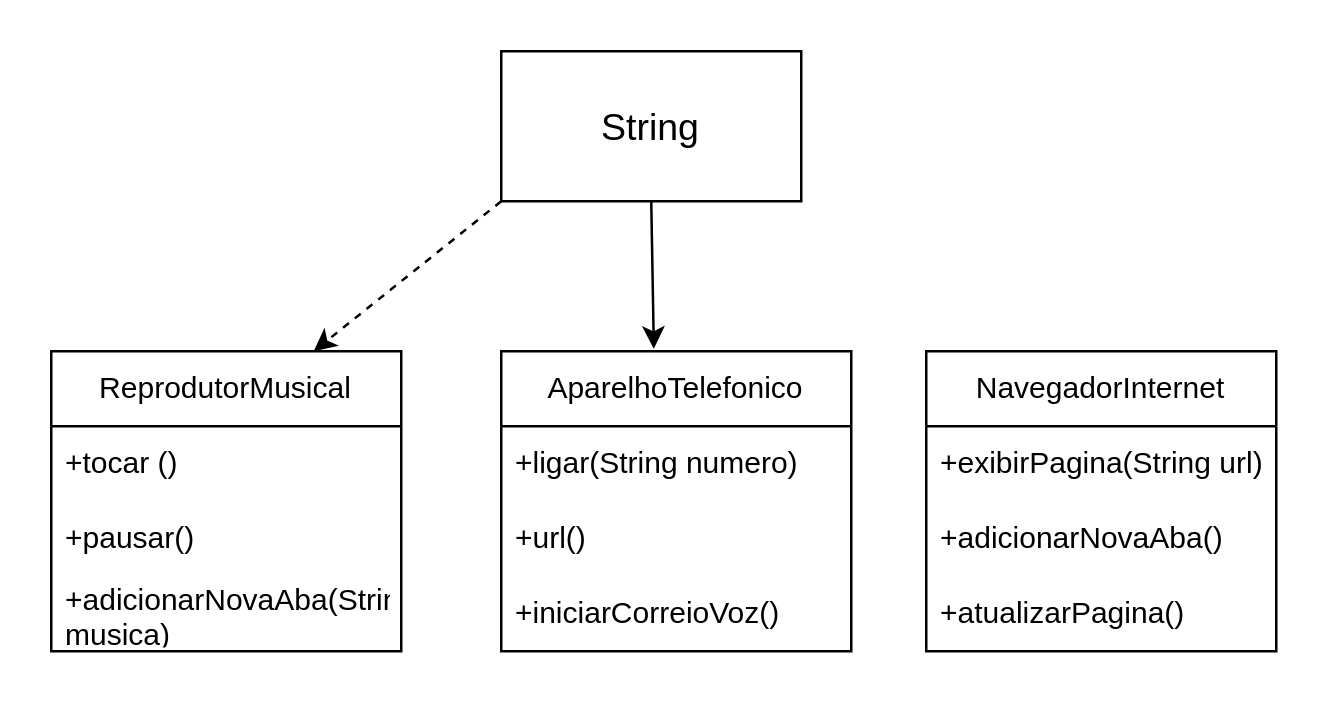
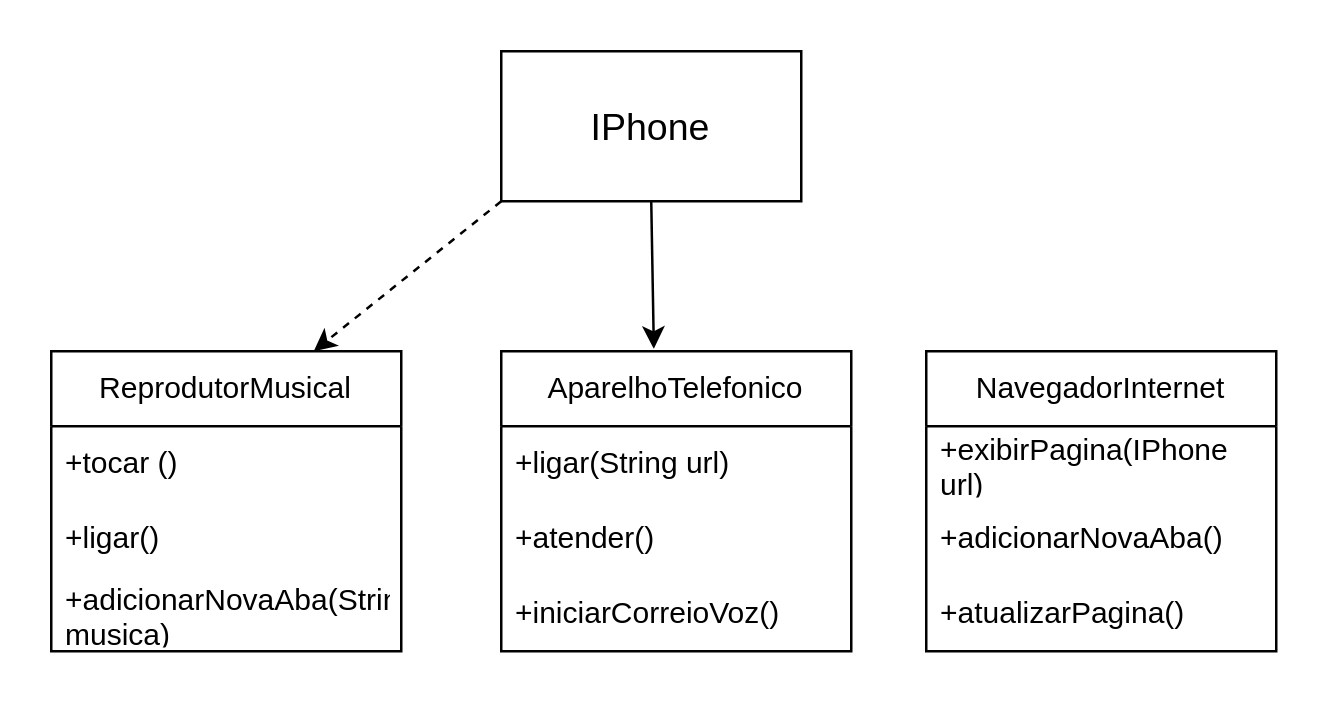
- <mxCell id="2" value="&lt;font style=&quot;font-size: 15px;&quot;&gt;String&lt;/font&gt;" style="rounded=0;whiteSpace=wrap;html=1;" vertex="1" parent="1"><mxGeometry x="200" y="20" width="120" height="60" as="geometry" /></mxCell>
+ <mxCell id="2" value="&lt;font style=&quot;font-size: 15px;&quot;&gt;IPhone&lt;/font&gt;" style="rounded=0;whiteSpace=wrap;html=1;" vertex="1" parent="1"><mxGeometry x="200" y="20" width="120" height="60" as="geometry" /></mxCell>
- <mxCell id="8" value="+ligar(String numero)" style="text;strokeColor=none;fillColor=none;align=left;verticalAlign=middle;spacingLeft=4;spacingRight=4;overflow=hidden;points=[[0,0.5],[1,0.5]];portConstraint=eastwest;rotatable=0;whiteSpace=wrap;html=1;" vertex="1" parent="7"><mxGeometry y="30" width="140" height="30" as="geometry" /></mxCell>
+ <mxCell id="8" value="+ligar(String url)" style="text;strokeColor=none;fillColor=none;align=left;verticalAlign=middle;spacingLeft=4;spacingRight=4;overflow=hidden;points=[[0,0.5],[1,0.5]];portConstraint=eastwest;rotatable=0;whiteSpace=wrap;html=1;" vertex="1" parent="7"><mxGeometry y="30" width="140" height="30" as="geometry" /></mxCell>
- <mxCell id="12" value="+exibirPagina(String url)" style="text;strokeColor=none;fillColor=none;align=left;verticalAlign=middle;spacingLeft=4;spacingRight=4;overflow=hidden;points=[[0,0.5],[1,0.5]];portConstraint=eastwest;rotatable=0;whiteSpace=wrap;html=1;" vertex="1" parent="11"><mxGeometry y="30" width="140" height="30" as="geometry" /></mxCell>
+ <mxCell id="12" value="+exibirPagina(IPhone url)" style="text;strokeColor=none;fillColor=none;align=left;verticalAlign=middle;spacingLeft=4;spacingRight=4;overflow=hidden;points=[[0,0.5],[1,0.5]];portConstraint=eastwest;rotatable=0;whiteSpace=wrap;html=1;" vertex="1" parent="11"><mxGeometry y="30" width="140" height="30" as="geometry" /></mxCell>
- <mxCell id="5" value="+pausar()" style="text;strokeColor=none;fillColor=none;align=left;verticalAlign=middle;spacingLeft=4;spacingRight=4;overflow=hidden;points=[[0,0.5],[1,0.5]];portConstraint=eastwest;rotatable=0;whiteSpace=wrap;html=1;" vertex="1" parent="3"><mxGeometry y="60" width="140" height="30" as="geometry" /></mxCell>
+ <mxCell id="5" value="+ligar()" style="text;strokeColor=none;fillColor=none;align=left;verticalAlign=middle;spacingLeft=4;spacingRight=4;overflow=hidden;points=[[0,0.5],[1,0.5]];portConstraint=eastwest;rotatable=0;whiteSpace=wrap;html=1;" vertex="1" parent="3"><mxGeometry y="60" width="140" height="30" as="geometry" /></mxCell>
- <mxCell id="9" value="+url()" style="text;strokeColor=none;fillColor=none;align=left;verticalAlign=middle;spacingLeft=4;spacingRight=4;overflow=hidden;points=[[0,0.5],[1,0.5]];portConstraint=eastwest;rotatable=0;whiteSpace=wrap;html=1;" vertex="1" parent="7"><mxGeometry y="60" width="140" height="30" as="geometry" /></mxCell>
+ <mxCell id="9" value="+atender()" style="text;strokeColor=none;fillColor=none;align=left;verticalAlign=middle;spacingLeft=4;spacingRight=4;overflow=hidden;points=[[0,0.5],[1,0.5]];portConstraint=eastwest;rotatable=0;whiteSpace=wrap;html=1;" vertex="1" parent="7"><mxGeometry y="60" width="140" height="30" as="geometry" /></mxCell>
